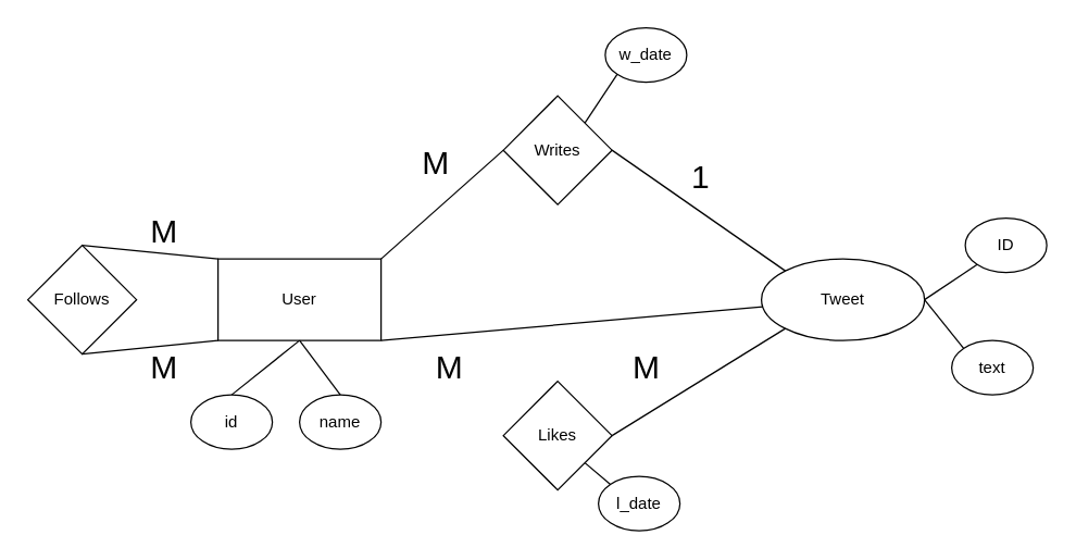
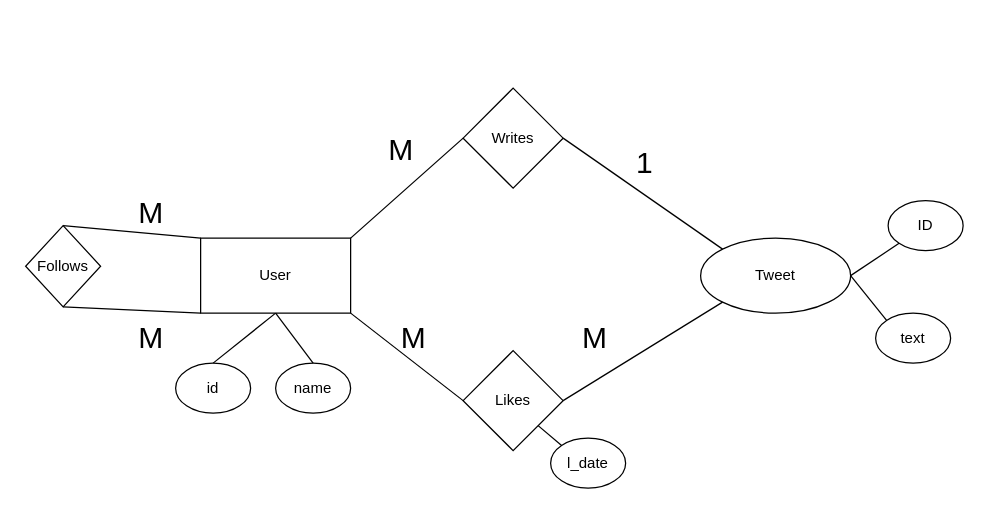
- <mxCell id="25" value="w_date" style="ellipse;whiteSpace=wrap;html=1;" vertex="1" parent="1"><mxGeometry x="445" y="20" width="60" height="40" as="geometry" /></mxCell>
- <mxCell id="26" value="" style="endArrow=none;html=1;rounded=0;exitX=1;exitY=0;exitDx=0;exitDy=0;entryX=0;entryY=1;entryDx=0;entryDy=0;" edge="1" target="25" parent="1" source="14"><mxGeometry width="50" height="50" relative="1" as="geometry"><mxPoint x="425" y="50" as="sourcePoint" /><mxPoint x="485" y="-100" as="targetPoint" /></mxGeometry></mxCell>
- <mxCell id="4" value="Follows" style="rhombus;whiteSpace=wrap;html=1;" vertex="1" parent="1"><mxGeometry y="180" width="80" height="80" as="geometry" x="20" /></mxCell>
+ <mxCell id="4" value="Follows" style="rhombus;whiteSpace=wrap;html=1;" vertex="1" parent="1"><mxGeometry x="20" y="180" width="60" height="65" as="geometry" /></mxCell>
- <mxCell id="15" value="" style="endArrow=none;html=1;rounded=0;exitX=1;exitY=1;exitDx=0;exitDy=0;" edge="1" parent="1" source="2" target="3"><mxGeometry width="50" height="50" relative="1" as="geometry"><mxPoint x="420" y="310" as="sourcePoint" /><mxPoint x="470" y="260" as="targetPoint" /></mxGeometry></mxCell>
+ <mxCell id="15" value="" style="endArrow=none;html=1;rounded=0;exitX=1;exitY=1;exitDx=0;exitDy=0;entryX=0;entryY=0.5;entryDx=0;entryDy=0;" edge="1" parent="1" source="2" target="13"><mxGeometry width="50" height="50" relative="1" as="geometry"><mxPoint x="420" y="310" as="sourcePoint" /><mxPoint x="470" y="260" as="targetPoint" /></mxGeometry></mxCell>
